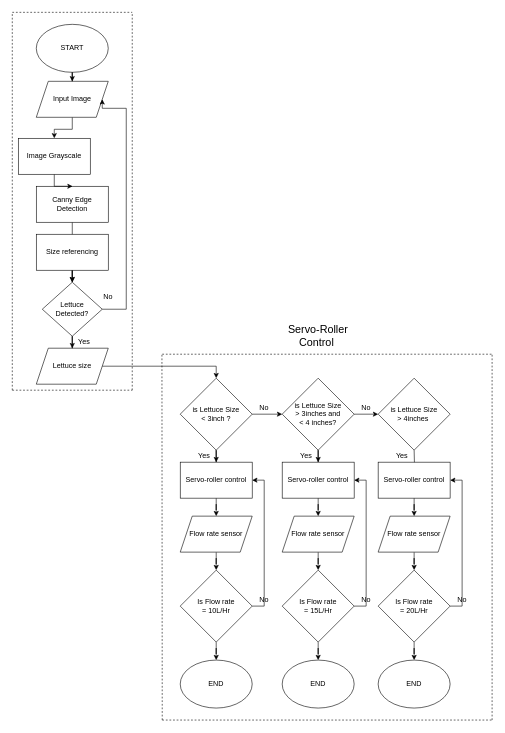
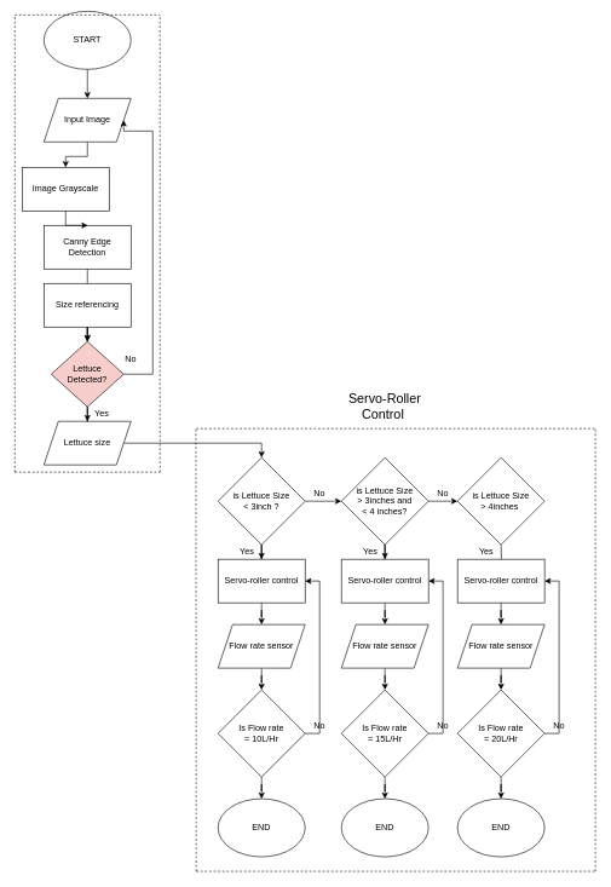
- <mxCell id="3" value="START" style="ellipse;whiteSpace=wrap;html=1;" parent="1" vertex="1"><mxGeometry x="60" y="40" width="120" height="80" as="geometry" /></mxCell>
+ <mxCell id="3" value="START" style="ellipse;whiteSpace=wrap;html=1;" parent="1" vertex="1"><mxGeometry x="60" y="15" width="120" height="80" as="geometry" /></mxCell>
- <mxCell id="39" value="Lettuce &lt;br&gt;Detected?" style="rhombus;whiteSpace=wrap;html=1;" parent="1" vertex="1"><mxGeometry x="70" y="470" width="100" height="90" as="geometry" /></mxCell>
+ <mxCell id="39" value="Lettuce &lt;br&gt;Detected?" style="rhombus;whiteSpace=wrap;html=1;fillColor=#f8cecc;" parent="1" vertex="1"><mxGeometry x="70" y="470" width="100" height="90" as="geometry" /></mxCell>
